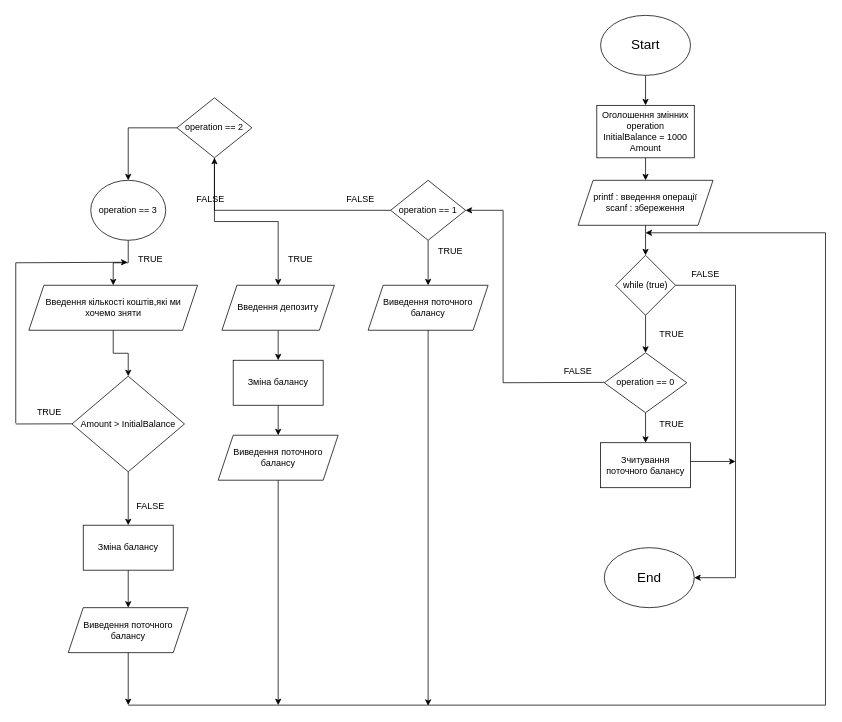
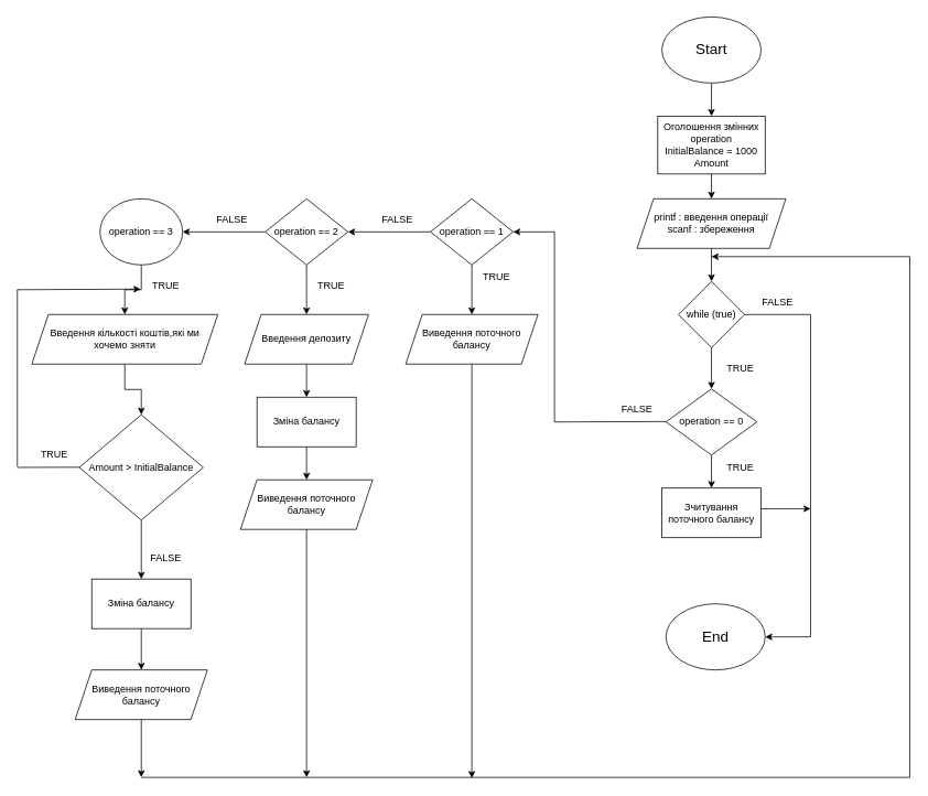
- <mxCell id="28" value="operation == 2" style="rhombus;whiteSpace=wrap;html=1;" vertex="1" parent="1"><mxGeometry x="235" y="130" width="100" height="80" as="geometry" /></mxCell>
+ <mxCell id="28" value="operation == 2" style="rhombus;whiteSpace=wrap;html=1;" vertex="1" parent="1"><mxGeometry x="320" y="240" width="100" height="80" as="geometry" /></mxCell>
